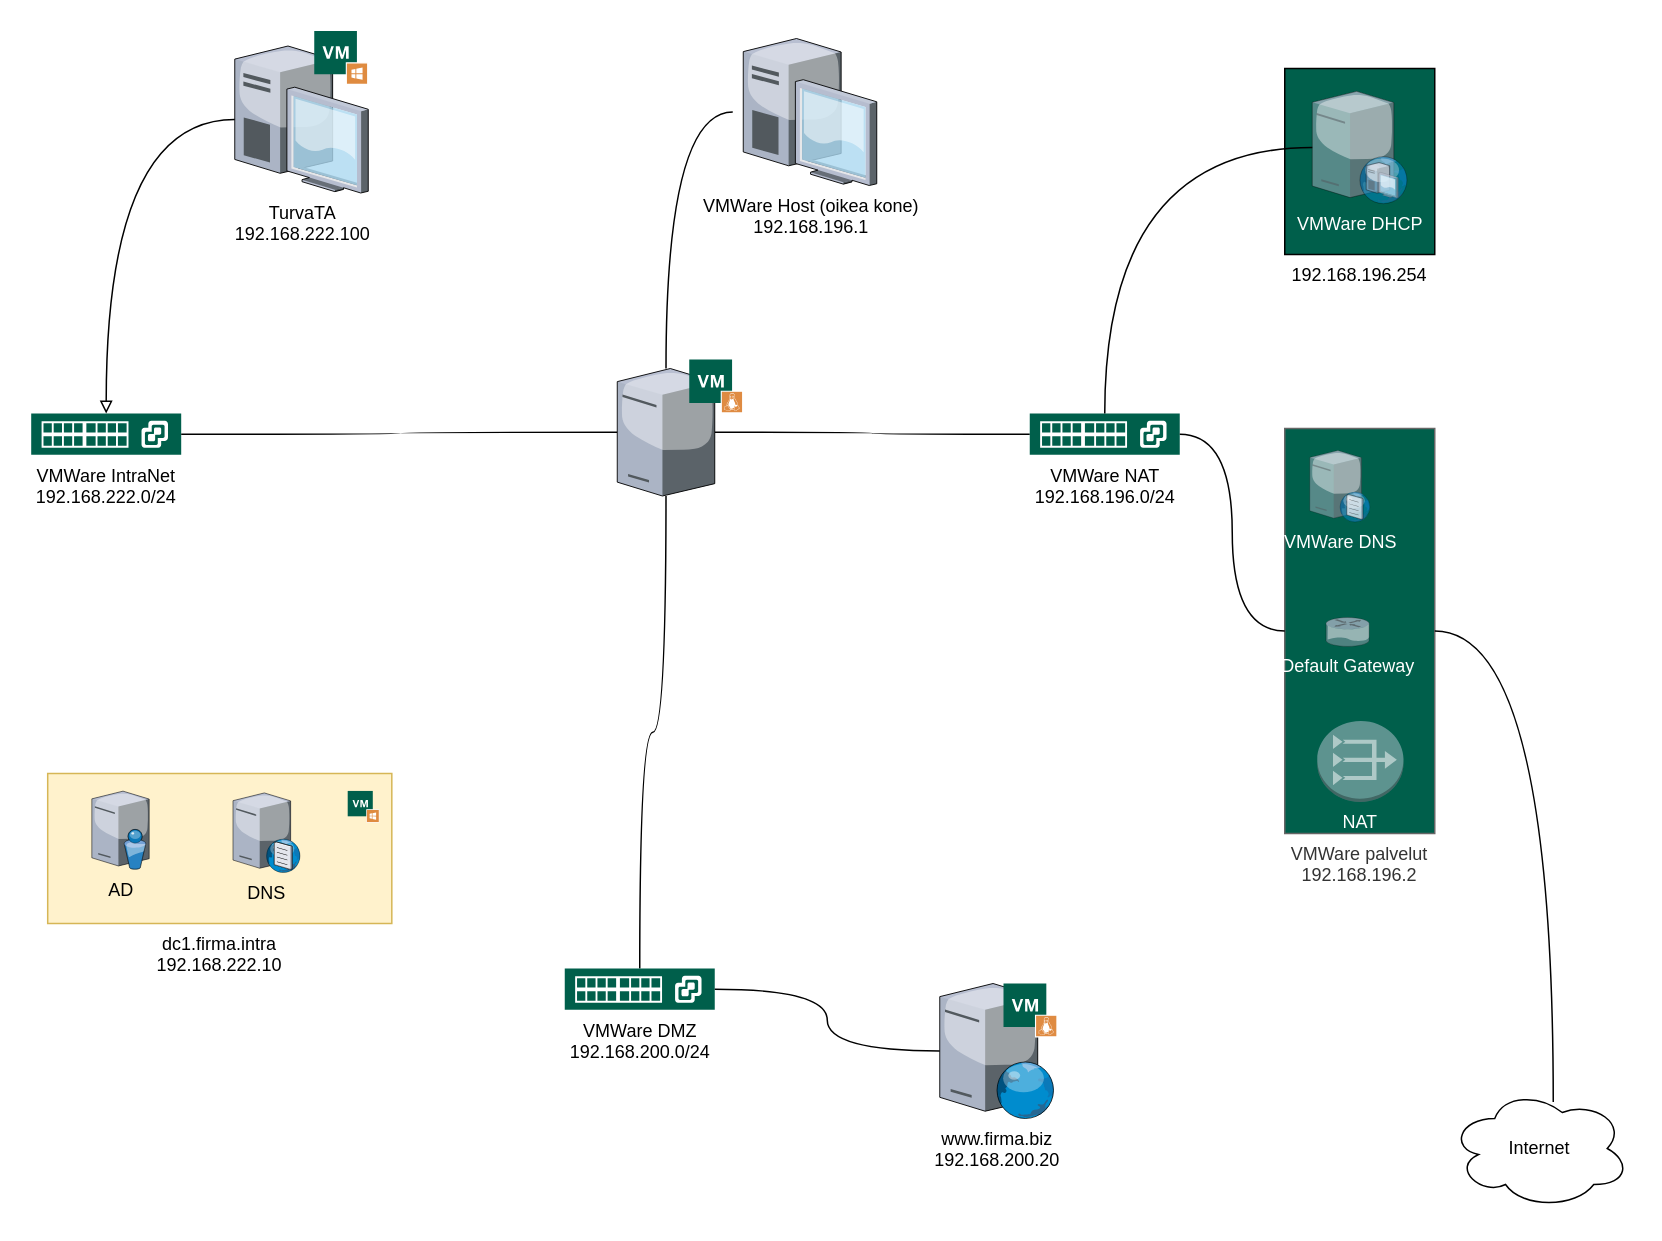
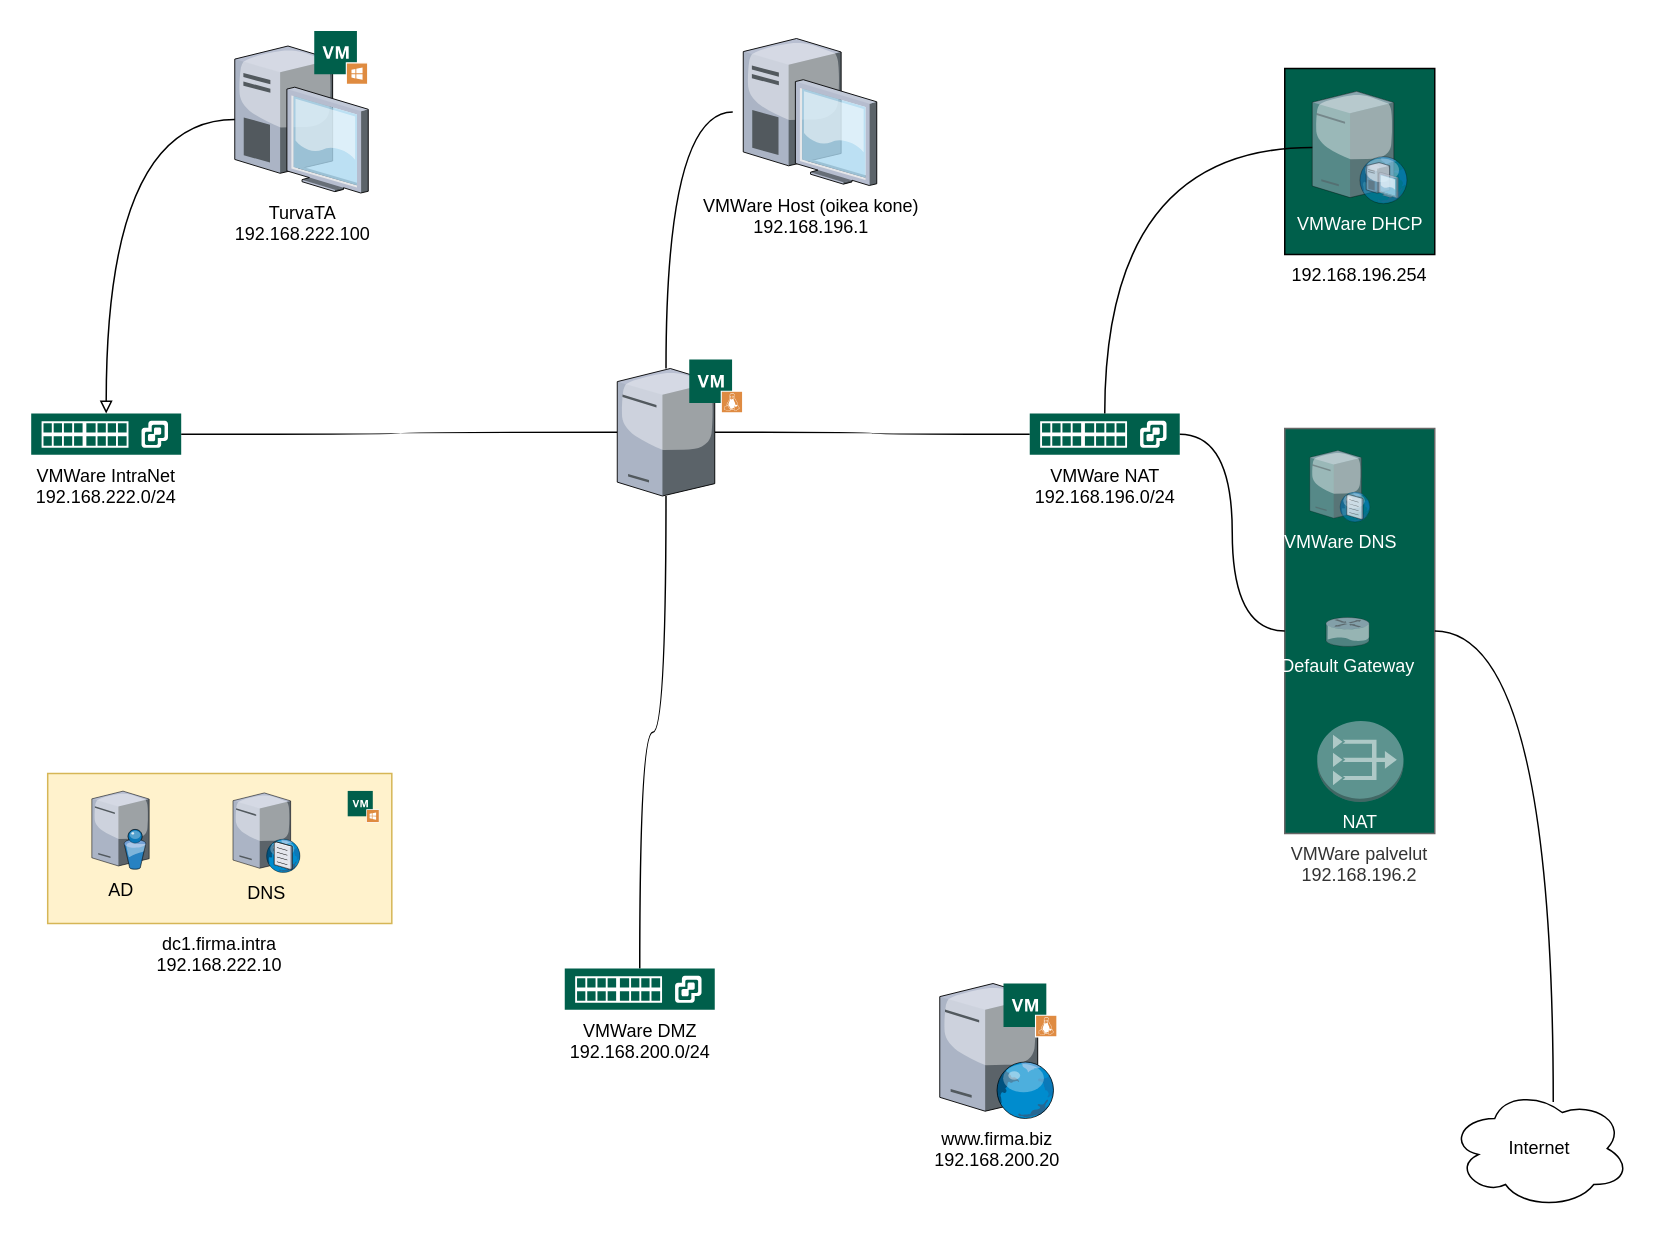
- <mxCell id="31" style="edgeStyle=orthogonalEdgeStyle;curved=1;orthogonalLoop=1;jettySize=auto;html=1;endArrow=none;endFill=0;" edge="1" parent="1" source="17" target="7"><mxGeometry relative="1" as="geometry" /></mxCell>
